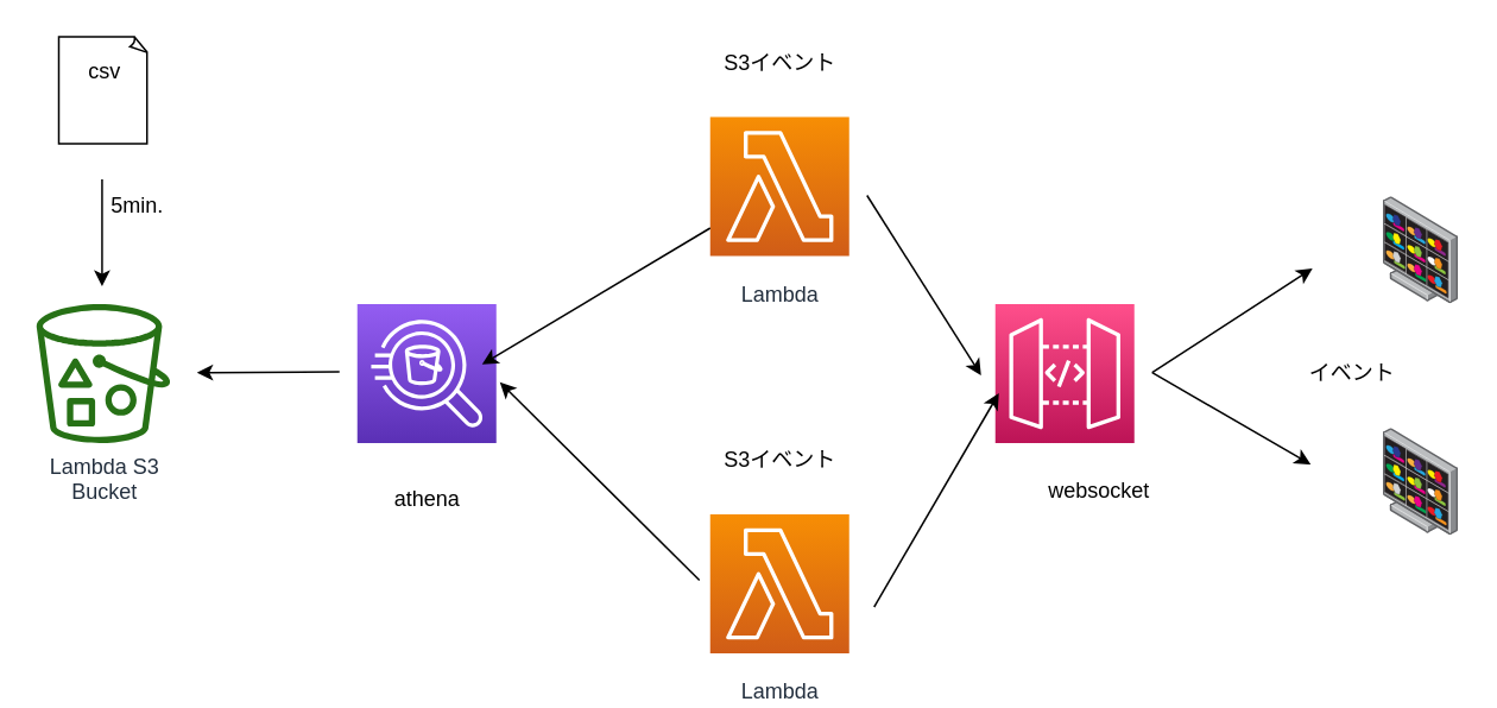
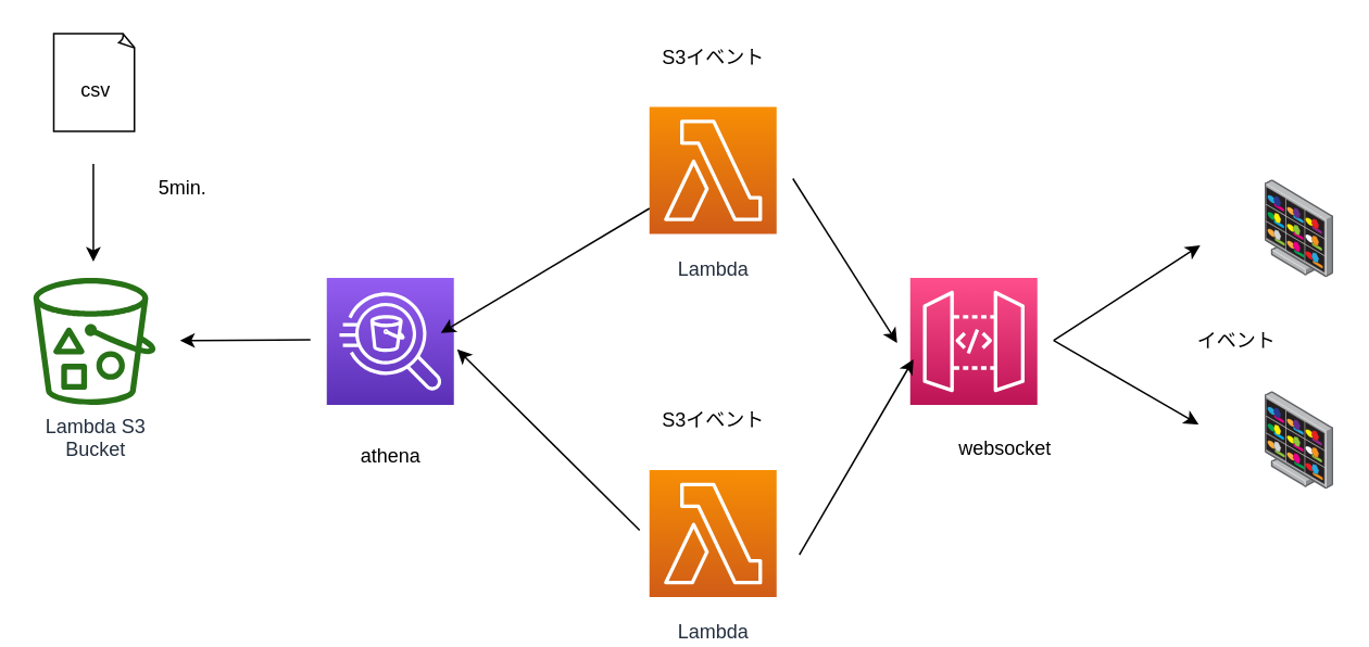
- <mxCell id="16" value="csv" style="text;html=1;align=center;verticalAlign=middle;resizable=0;points=[];autosize=1;strokeColor=none;fillColor=none;" parent="1" vertex="1"><mxGeometry x="37.5" y="25" width="40" height="30" as="geometry" /></mxCell>
+ <mxCell id="16" value="csv" style="text;html=1;align=center;verticalAlign=middle;resizable=0;points=[];autosize=1;strokeColor=none;fillColor=none;" parent="1" vertex="1"><mxGeometry x="37.5" y="40" width="40" height="30" as="geometry" /></mxCell>
- <mxCell id="20" value="5min.&amp;nbsp;" style="text;html=1;align=center;verticalAlign=middle;resizable=0;points=[];autosize=1;strokeColor=none;fillColor=none;" parent="1" vertex="1"><mxGeometry x="47.5" y="100" width="60" height="30" as="geometry" /></mxCell>
+ <mxCell id="20" value="5min.&amp;nbsp;" style="text;html=1;align=center;verticalAlign=middle;resizable=0;points=[];autosize=1;strokeColor=none;fillColor=none;" parent="1" vertex="1"><mxGeometry x="82.5" y="100" width="60" height="30" as="geometry" /></mxCell>
